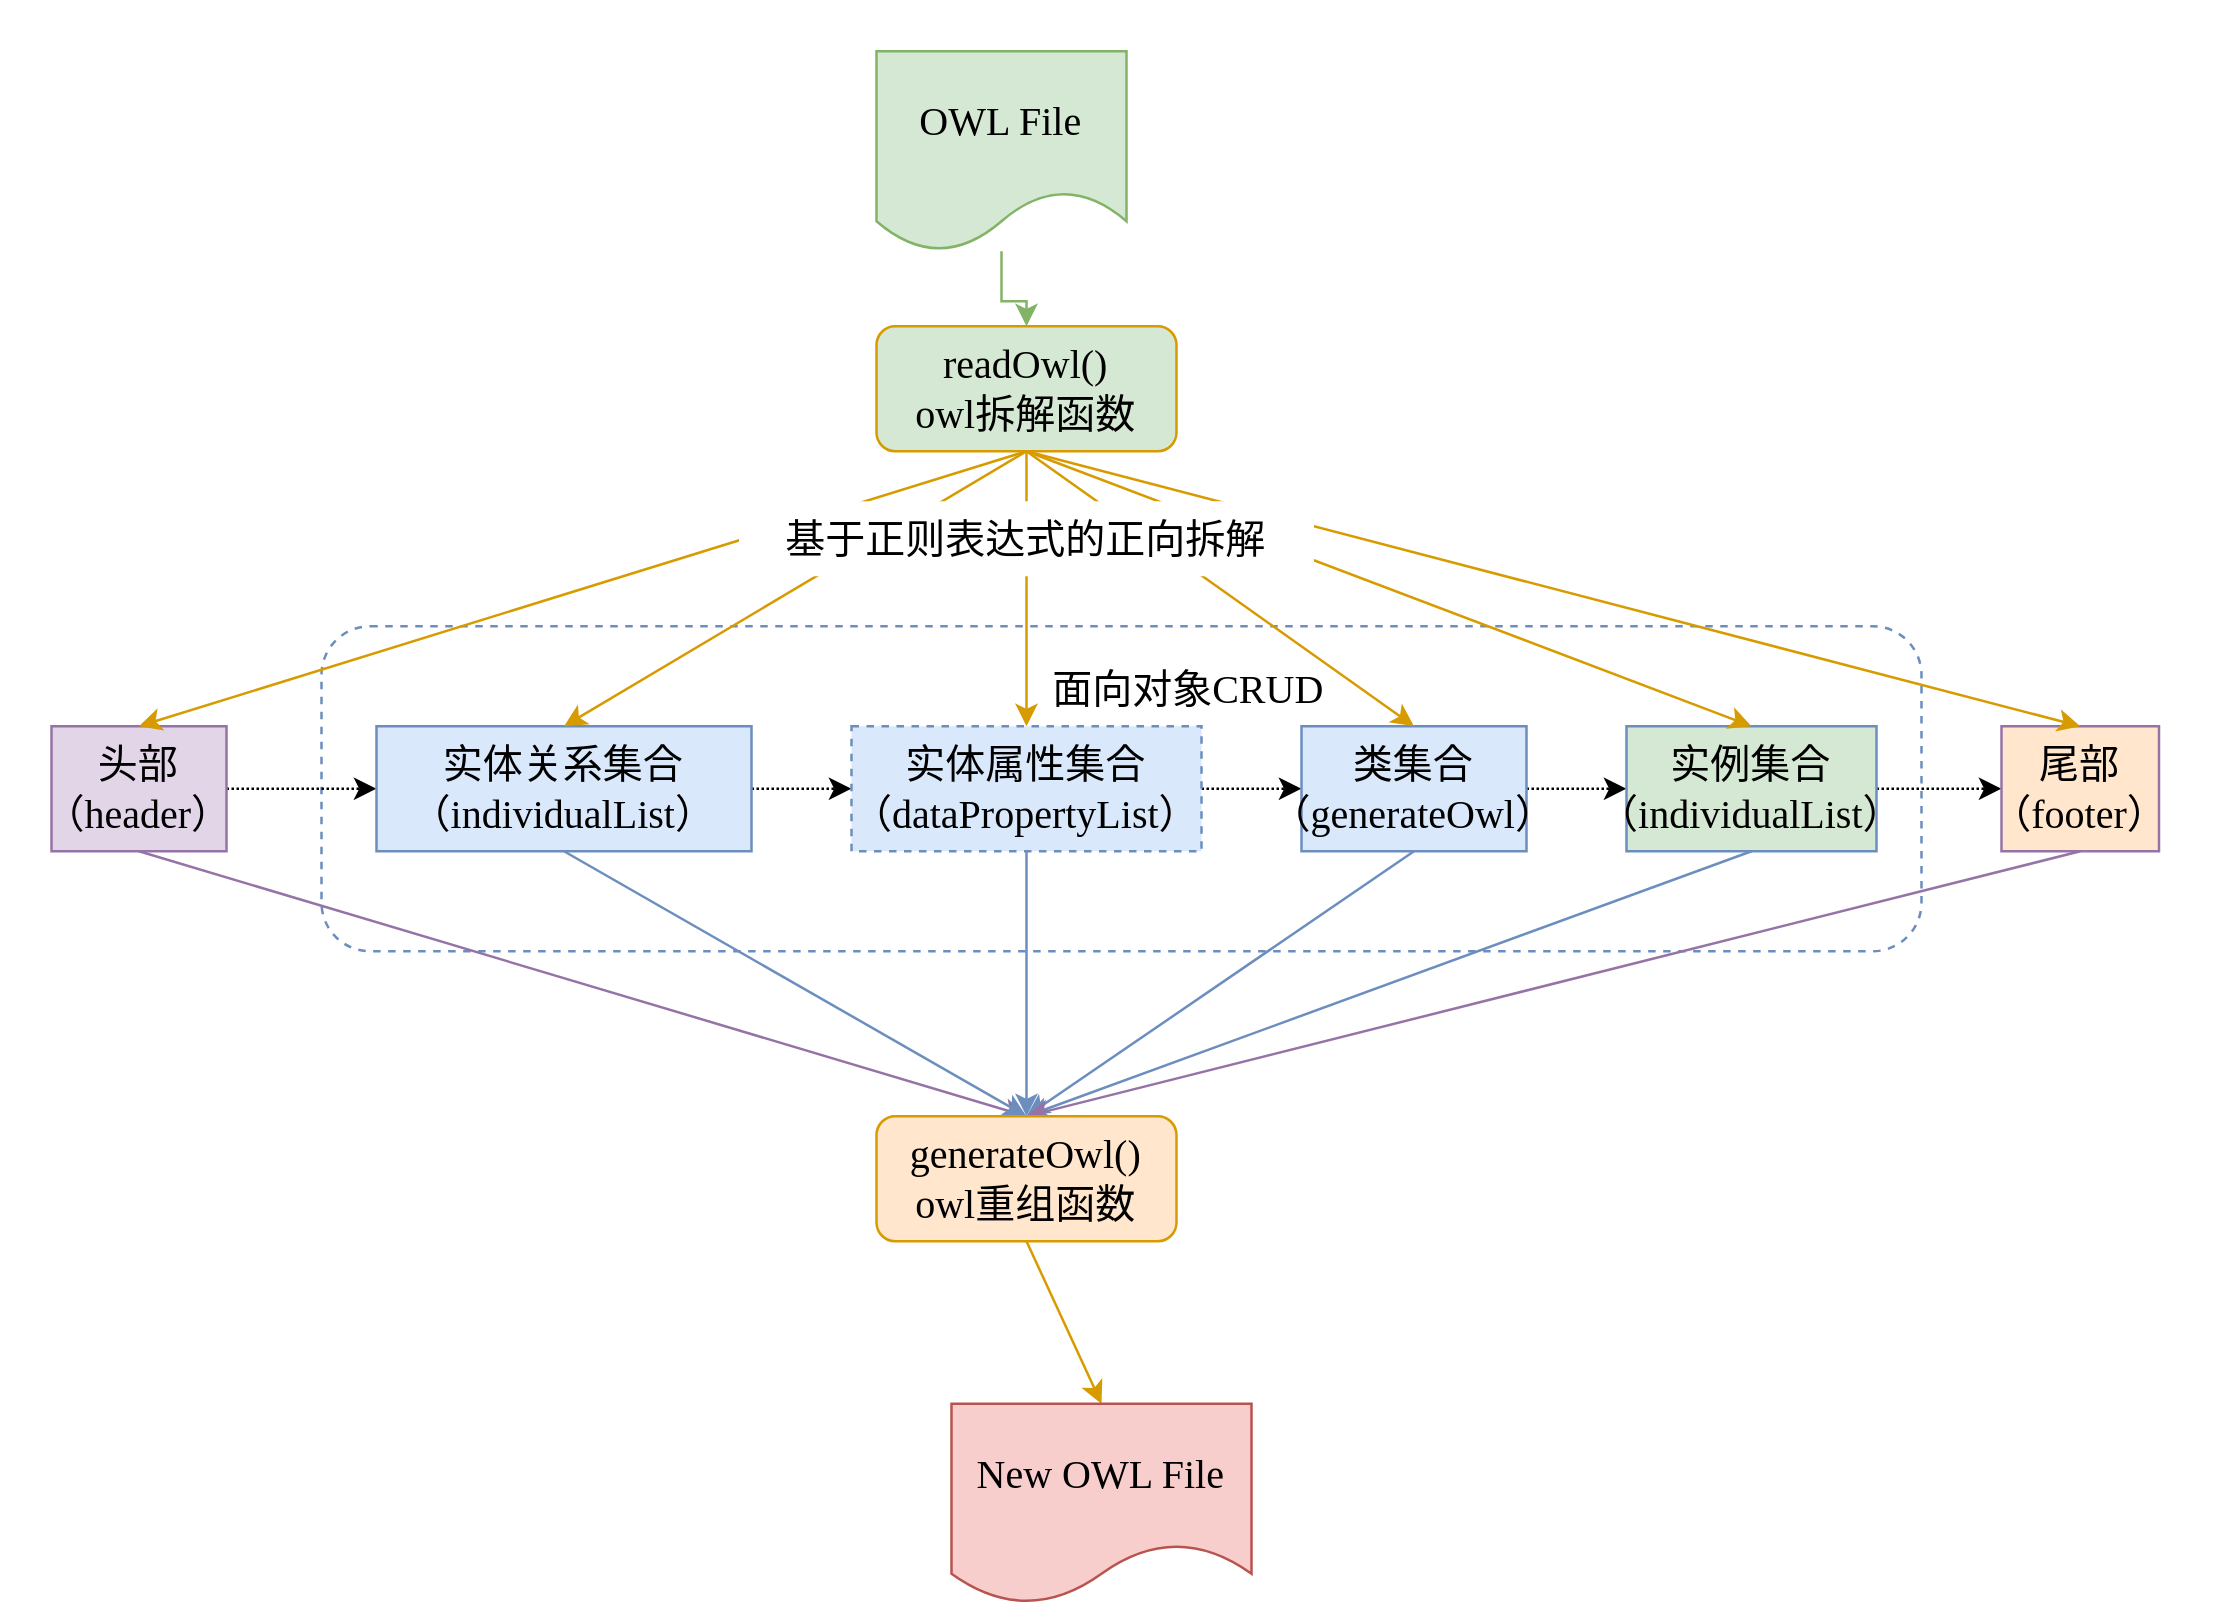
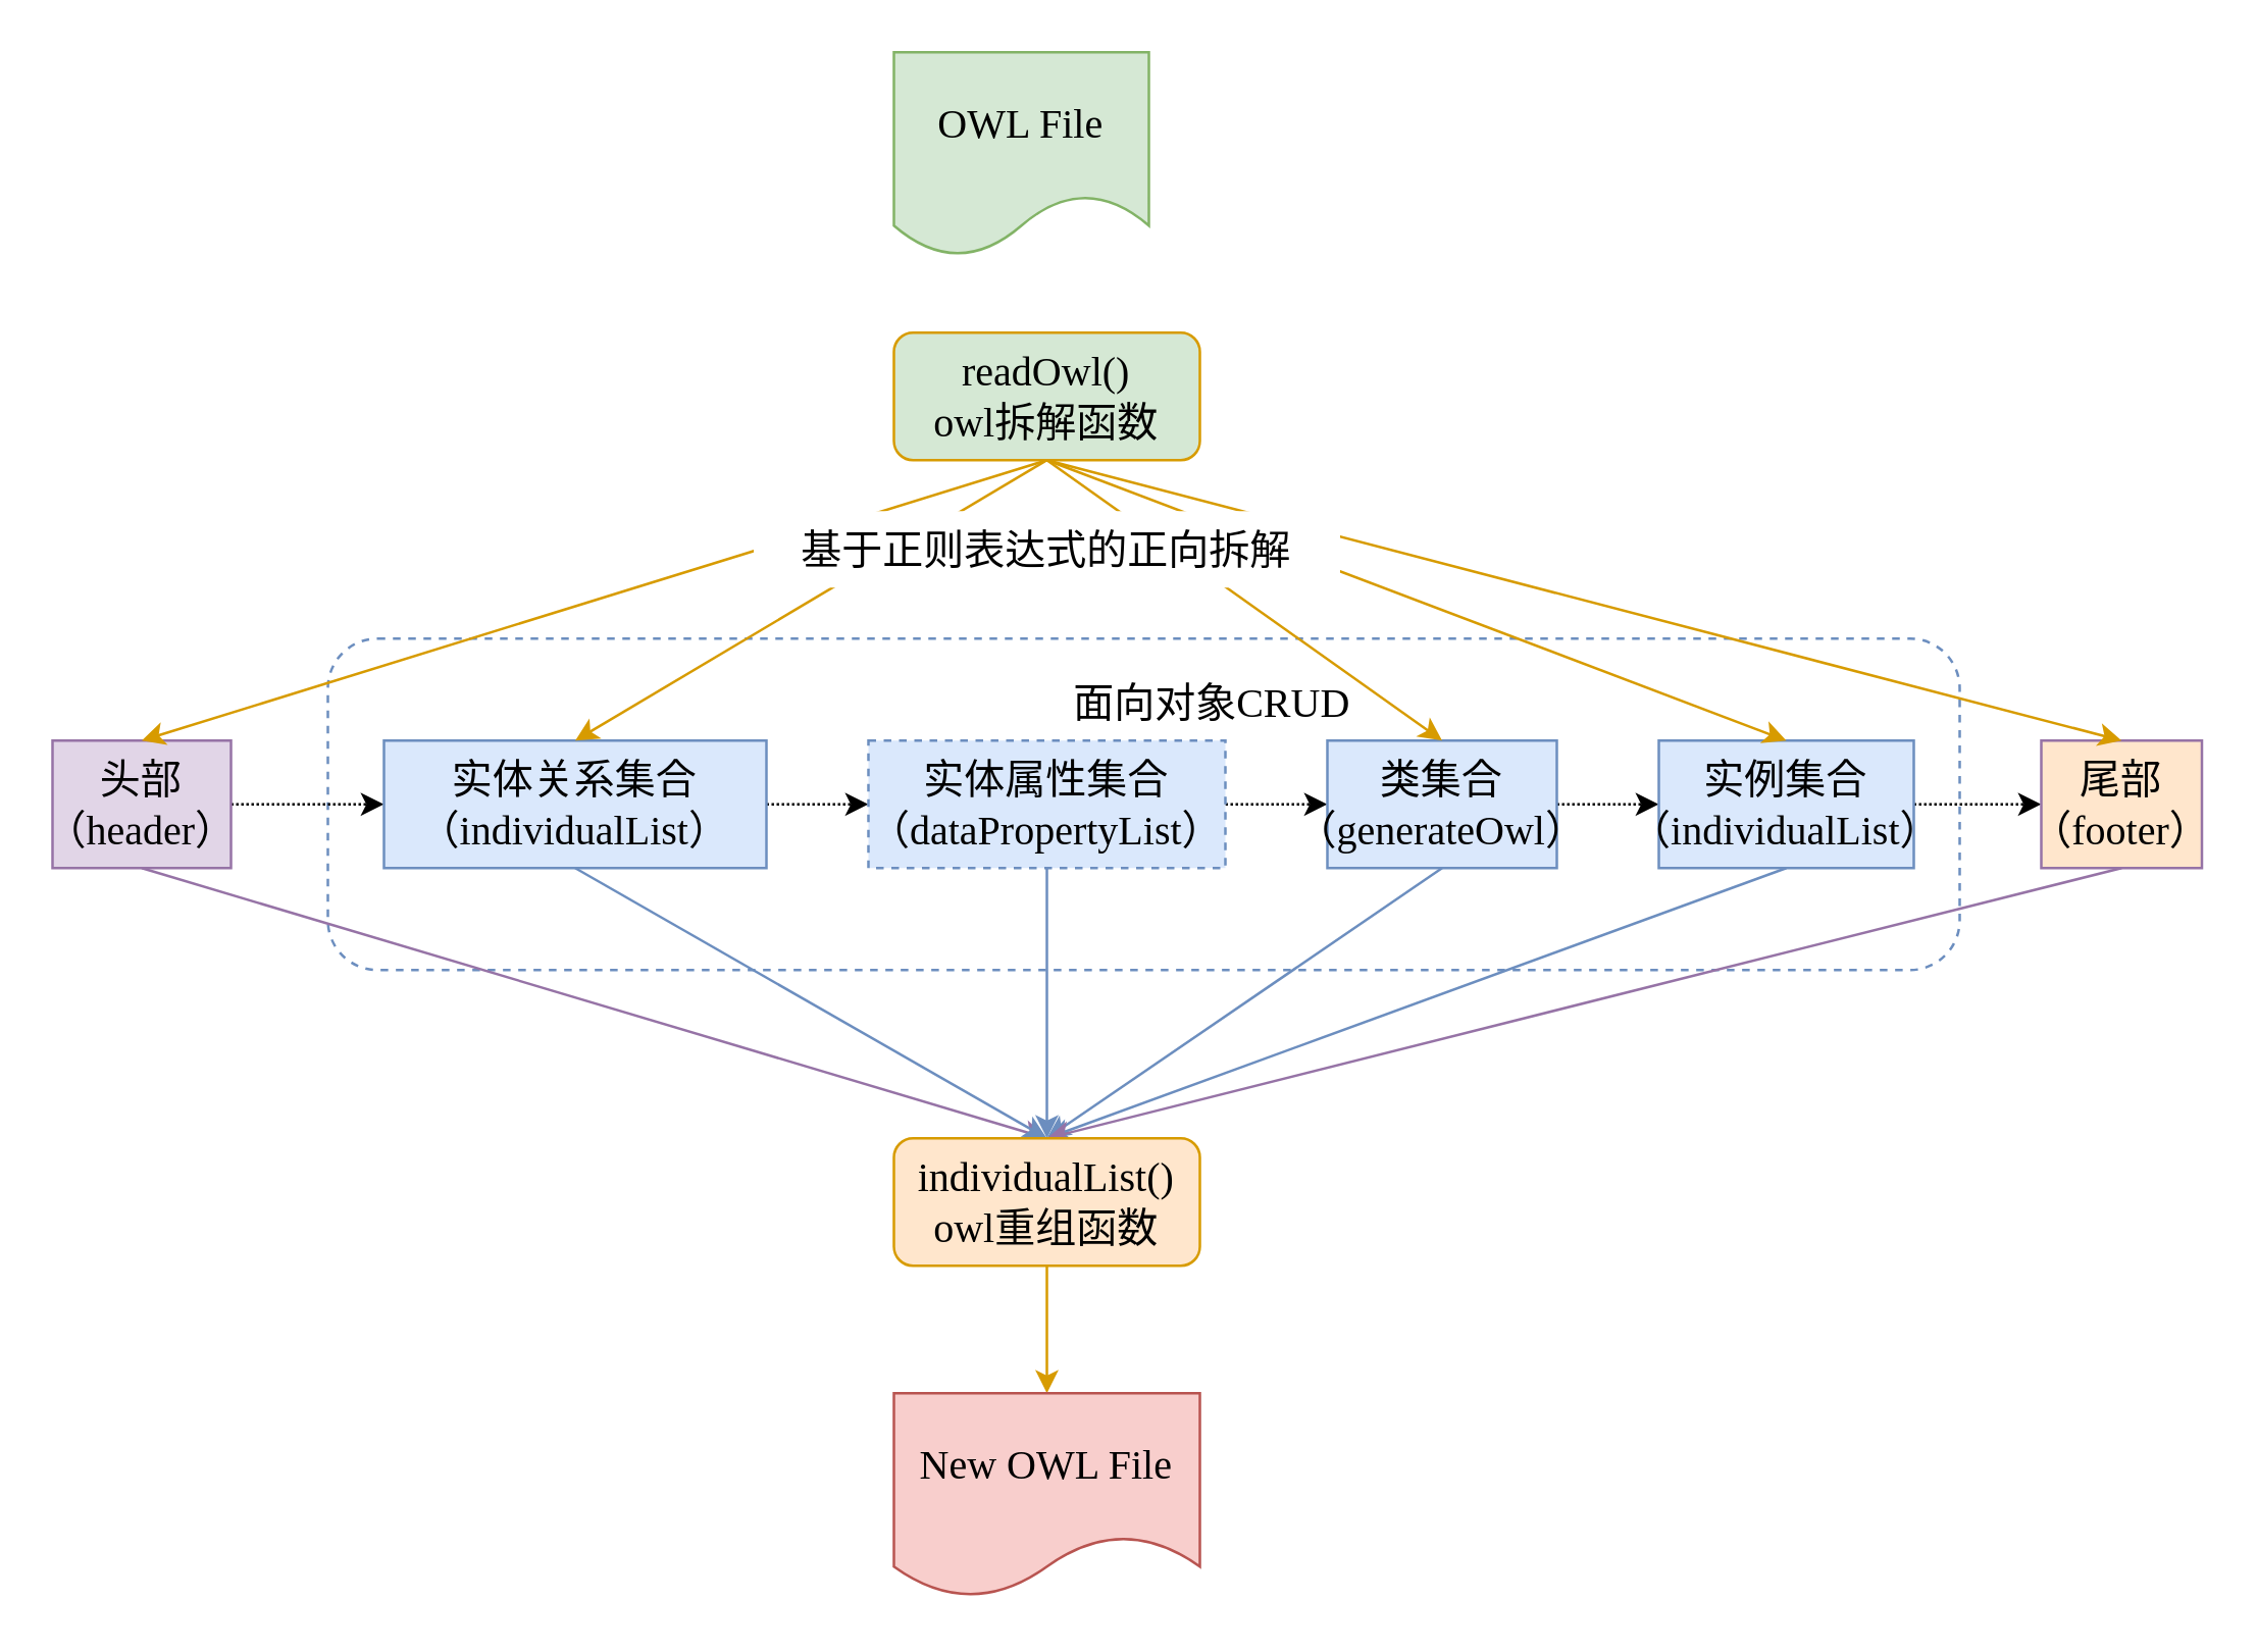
- <mxCell id="3" style="edgeStyle=orthogonalEdgeStyle;rounded=0;orthogonalLoop=1;jettySize=auto;html=1;entryX=0.5;entryY=0;entryDx=0;entryDy=0;fontSize=16;fontStyle=0;strokeWidth=1;fontFamily=Times New Roman;fillColor=#d5e8d4;strokeColor=#82b366;" parent="1" source="4" target="5" edge="1"><mxGeometry relative="1" as="geometry"><Array as="points" /></mxGeometry></mxCell>
- <mxCell id="25" value="" style="endArrow=classic;html=1;rounded=0;fontFamily=Times New Roman;fontSize=16;strokeWidth=1;endWidth=13;exitX=0.5;exitY=1;exitDx=0;exitDy=0;entryX=0.5;entryY=0;entryDx=0;entryDy=0;fontStyle=0;fillColor=#ffe6cc;strokeColor=#d79b00;" parent="1" source="5" target="14" edge="1"><mxGeometry width="50" height="50" relative="1" as="geometry"><mxPoint x="400" y="200" as="sourcePoint" /><mxPoint x="390" y="270" as="targetPoint" /></mxGeometry></mxCell>
- <mxCell id="20" value="&lt;span style=&quot;font-size: 16px;&quot;&gt;&lt;font style=&quot;font-size: 16px;&quot;&gt;&lt;span style=&quot;font-size: 16px;&quot;&gt;实例集合（&lt;/span&gt;&lt;span lang=&quot;EN-US&quot; style=&quot;font-size: 16px;&quot;&gt;individualList&lt;/span&gt;&lt;span style=&quot;font-size: 16px;&quot;&gt;）&lt;/span&gt;&lt;/font&gt;&lt;/span&gt;" style="rounded=0;whiteSpace=wrap;html=1;fontSize=16;strokeWidth=1;fontStyle=0;fontFamily=Times New Roman;fillColor=#d5e8d4;strokeColor=#6c8ebf;" parent="1" vertex="1"><mxGeometry x="650" y="290" width="100" height="50" as="geometry" /></mxCell>
+ <mxCell id="20" value="&lt;span style=&quot;font-size: 16px;&quot;&gt;&lt;font style=&quot;font-size: 16px;&quot;&gt;&lt;span style=&quot;font-size: 16px;&quot;&gt;实例集合（&lt;/span&gt;&lt;span lang=&quot;EN-US&quot; style=&quot;font-size: 16px;&quot;&gt;individualList&lt;/span&gt;&lt;span style=&quot;font-size: 16px;&quot;&gt;）&lt;/span&gt;&lt;/font&gt;&lt;/span&gt;" style="rounded=0;whiteSpace=wrap;html=1;fontSize=16;strokeWidth=1;fontStyle=0;fontFamily=Times New Roman;fillColor=#dae8fc;strokeColor=#6c8ebf;" parent="1" vertex="1"><mxGeometry x="650" y="290" width="100" height="50" as="geometry" /></mxCell>
- <mxCell id="31" value="&lt;span lang=&quot;EN-US&quot; style=&quot;font-size: 16px;&quot;&gt;&lt;font style=&quot;font-size: 16px;&quot;&gt;&lt;span style=&quot;font-size: 16px;&quot;&gt;generateOwl()&lt;br style=&quot;font-size: 16px;&quot;&gt;&lt;/span&gt;&lt;/font&gt;&lt;/span&gt;&lt;span style=&quot;font-size: 16px;&quot;&gt;&lt;font style=&quot;font-size: 16px;&quot;&gt;owl重组函数&lt;/font&gt;&lt;br style=&quot;font-size: 16px;&quot;&gt;&lt;/span&gt;" style="rounded=1;whiteSpace=wrap;html=1;fontSize=16;strokeWidth=1;fontStyle=0;fontFamily=Times New Roman;fillColor=#ffe6cc;strokeColor=#d79b00;" parent="1" vertex="1"><mxGeometry x="350" y="446" width="120" height="50" as="geometry" /></mxCell>
+ <mxCell id="31" value="&lt;span lang=&quot;EN-US&quot; style=&quot;font-size: 16px;&quot;&gt;&lt;font style=&quot;font-size: 16px;&quot;&gt;&lt;span style=&quot;font-size: 16px;&quot;&gt;individualList()&lt;br style=&quot;font-size: 16px;&quot;&gt;&lt;/span&gt;&lt;/font&gt;&lt;/span&gt;&lt;span style=&quot;font-size: 16px;&quot;&gt;&lt;font style=&quot;font-size: 16px;&quot;&gt;owl重组函数&lt;/font&gt;&lt;br style=&quot;font-size: 16px;&quot;&gt;&lt;/span&gt;" style="rounded=1;whiteSpace=wrap;html=1;fontSize=16;strokeWidth=1;fontStyle=0;fontFamily=Times New Roman;fillColor=#ffe6cc;strokeColor=#d79b00;" parent="1" vertex="1"><mxGeometry x="350" y="446" width="120" height="50" as="geometry" /></mxCell>
- <mxCell id="32" value="&lt;font style=&quot;font-size: 16px;&quot;&gt;&lt;span style=&quot;font-size: 16px;&quot;&gt;New OWL File&lt;/span&gt;&lt;/font&gt;" style="shape=document;whiteSpace=wrap;html=1;boundedLbl=1;strokeWidth=1;fontStyle=0;fontSize=16;fontFamily=Times New Roman;fillColor=#f8cecc;strokeColor=#b85450;" parent="1" vertex="1"><mxGeometry x="380" y="561" width="120" height="80" as="geometry" /></mxCell>
+ <mxCell id="32" value="&lt;font style=&quot;font-size: 16px;&quot;&gt;&lt;span style=&quot;font-size: 16px;&quot;&gt;New OWL File&lt;/span&gt;&lt;/font&gt;" style="shape=document;whiteSpace=wrap;html=1;boundedLbl=1;strokeWidth=1;fontStyle=0;fontSize=16;fontFamily=Times New Roman;fillColor=#f8cecc;strokeColor=#b85450;" parent="1" vertex="1"><mxGeometry x="350" y="546" width="120" height="80" as="geometry" /></mxCell>
